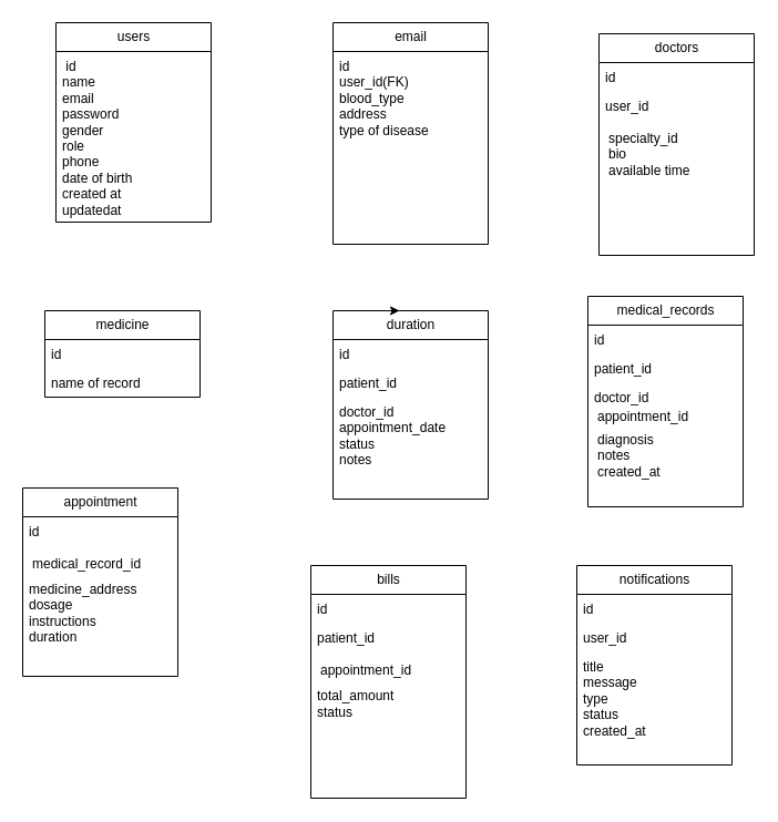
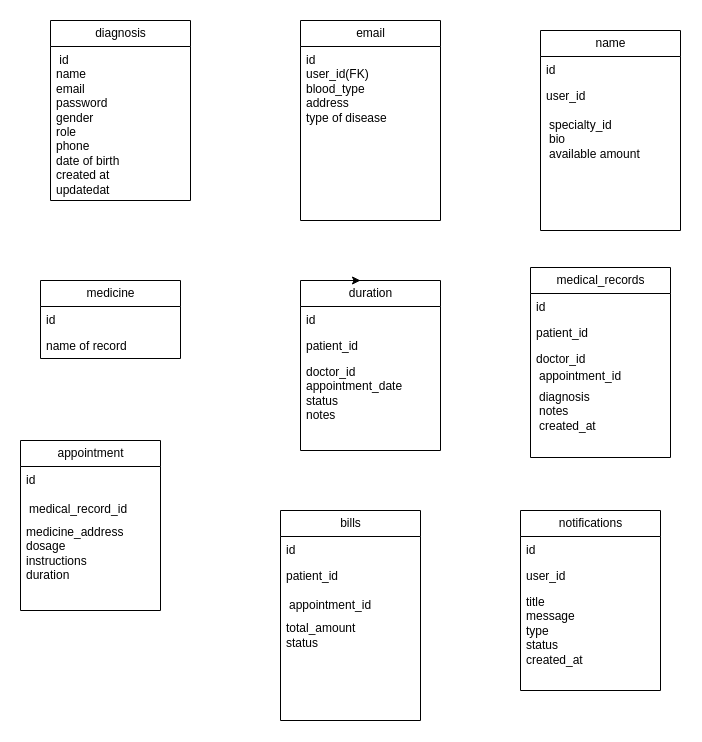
- <mxCell id="2" value="users" style="swimlane;fontStyle=0;childLayout=stackLayout;horizontal=1;startSize=26;fillColor=none;horizontalStack=0;resizeParent=1;resizeParentMax=0;resizeLast=0;collapsible=1;marginBottom=0;html=1;" vertex="1" parent="1"><mxGeometry x="50" y="20" width="140" height="180" as="geometry" /></mxCell>
+ <mxCell id="2" value="diagnosis" style="swimlane;fontStyle=0;childLayout=stackLayout;horizontal=1;startSize=26;fillColor=none;horizontalStack=0;resizeParent=1;resizeParentMax=0;resizeLast=0;collapsible=1;marginBottom=0;html=1;" vertex="1" parent="1"><mxGeometry x="50" y="20" width="140" height="180" as="geometry" /></mxCell>
- <mxCell id="6" value="doctors" style="swimlane;fontStyle=0;childLayout=stackLayout;horizontal=1;startSize=26;fillColor=none;horizontalStack=0;resizeParent=1;resizeParentMax=0;resizeLast=0;collapsible=1;marginBottom=0;html=1;" vertex="1" parent="1"><mxGeometry x="540" y="30" width="140" height="200" as="geometry" /></mxCell>
+ <mxCell id="6" value="name" style="swimlane;fontStyle=0;childLayout=stackLayout;horizontal=1;startSize=26;fillColor=none;horizontalStack=0;resizeParent=1;resizeParentMax=0;resizeLast=0;collapsible=1;marginBottom=0;html=1;" vertex="1" parent="1"><mxGeometry x="540" y="30" width="140" height="200" as="geometry" /></mxCell>
- <mxCell id="9" value="&lt;table&gt;&lt;tbody&gt;&lt;tr&gt;&lt;td data-col-size=&quot;sm&quot; data-end=&quot;1525&quot; data-start=&quot;1510&quot;&gt;specialty_id&lt;br&gt;bio&lt;br&gt;available time&lt;/td&gt;&lt;/tr&gt;&lt;/tbody&gt;&lt;/table&gt;&lt;table&gt;&lt;tbody&gt;&lt;tr&gt;&lt;td data-col-size=&quot;sm&quot; data-end=&quot;1531&quot; data-start=&quot;1525&quot;&gt;&lt;/td&gt;&lt;/tr&gt;&lt;/tbody&gt;&lt;/table&gt;" style="text;strokeColor=none;fillColor=none;align=left;verticalAlign=top;spacingLeft=4;spacingRight=4;overflow=hidden;rotatable=0;points=[[0,0.5],[1,0.5]];portConstraint=eastwest;whiteSpace=wrap;html=1;" vertex="1" parent="6"><mxGeometry y="78" width="140" height="122" as="geometry" /></mxCell>
+ <mxCell id="9" value="&lt;table&gt;&lt;tbody&gt;&lt;tr&gt;&lt;td data-col-size=&quot;sm&quot; data-end=&quot;1525&quot; data-start=&quot;1510&quot;&gt;specialty_id&lt;br&gt;bio&lt;br&gt;available amount&lt;/td&gt;&lt;/tr&gt;&lt;/tbody&gt;&lt;/table&gt;&lt;table&gt;&lt;tbody&gt;&lt;tr&gt;&lt;td data-col-size=&quot;sm&quot; data-end=&quot;1531&quot; data-start=&quot;1525&quot;&gt;&lt;/td&gt;&lt;/tr&gt;&lt;/tbody&gt;&lt;/table&gt;" style="text;strokeColor=none;fillColor=none;align=left;verticalAlign=top;spacingLeft=4;spacingRight=4;overflow=hidden;rotatable=0;points=[[0,0.5],[1,0.5]];portConstraint=eastwest;whiteSpace=wrap;html=1;" vertex="1" parent="6"><mxGeometry y="78" width="140" height="122" as="geometry" /></mxCell>
